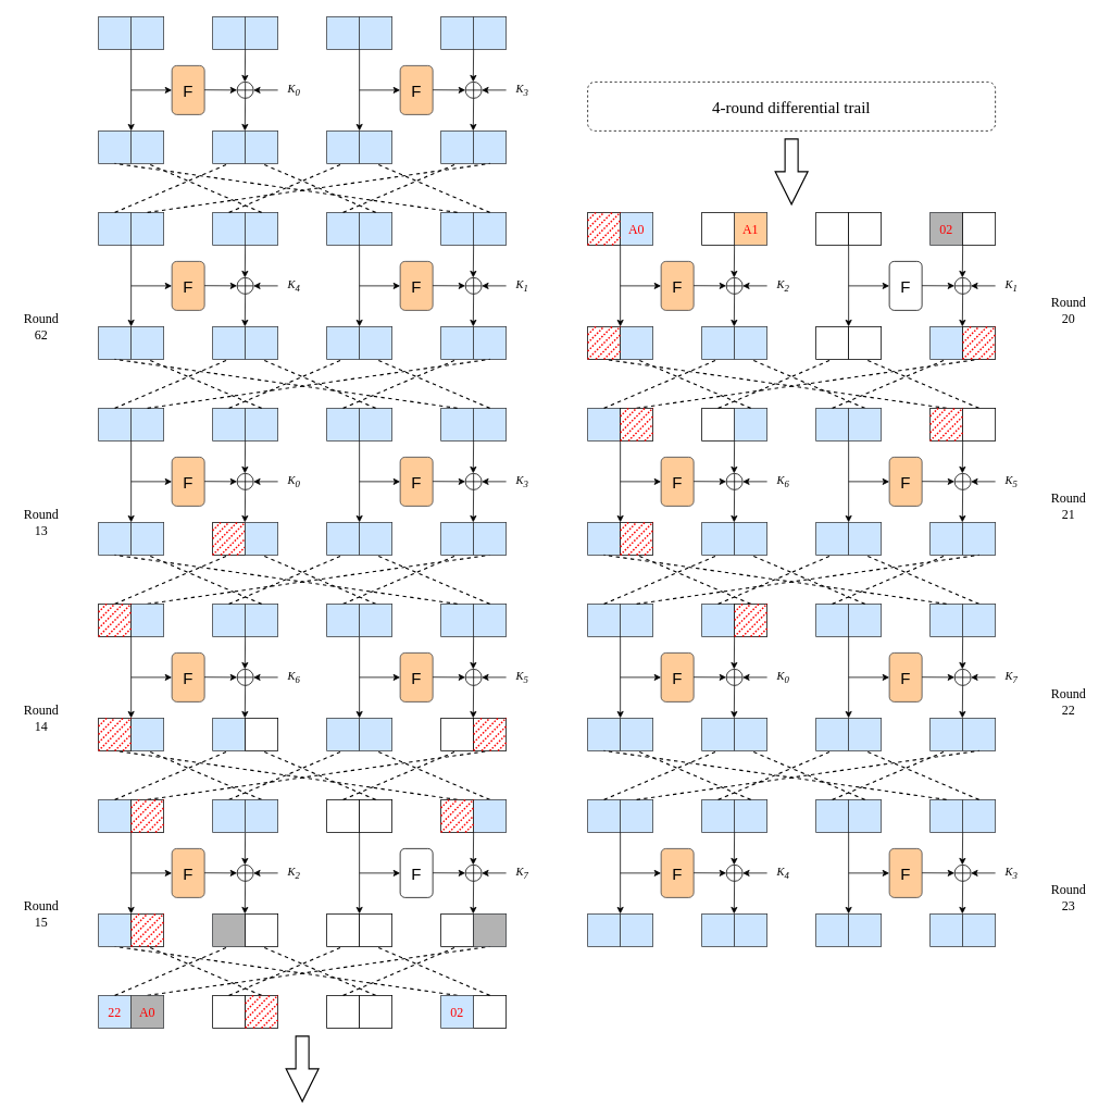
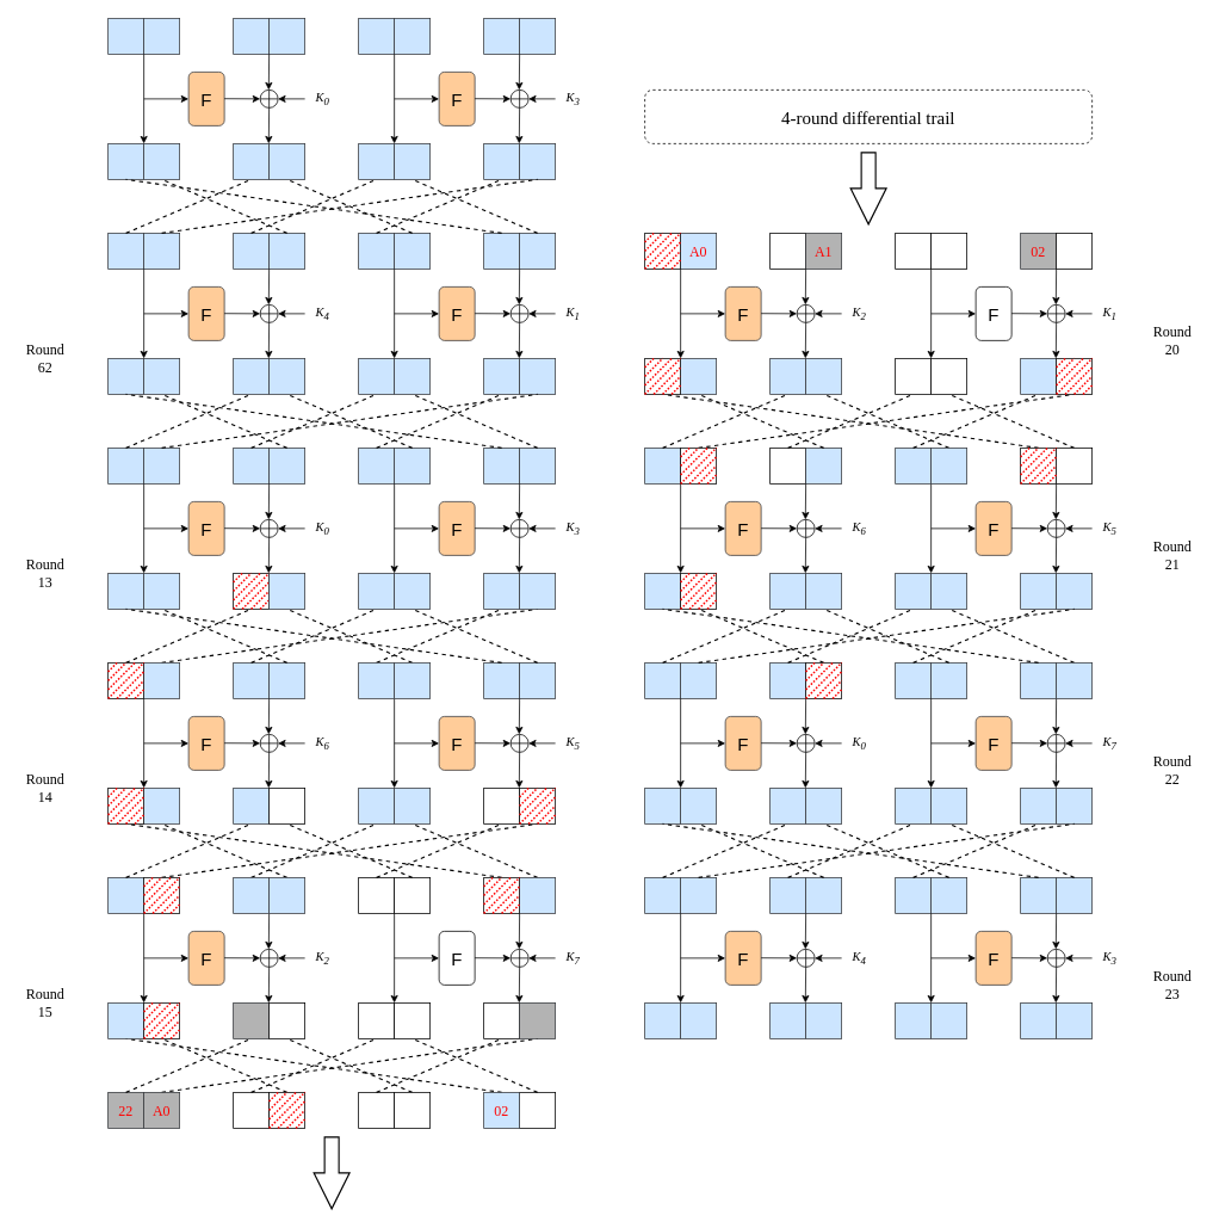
- <mxCell id="200" value="&lt;span style=&quot;color: rgb(255, 0, 0); font-family: &amp;quot;Lucida Console&amp;quot;; font-size: 16px;&quot;&gt;A1&lt;/span&gt;" style="rounded=0;whiteSpace=wrap;html=1;strokeColor=#36393d;align=center;verticalAlign=middle;fontFamily=Helvetica;fontSize=12;fontColor=default;fillColor=#ffcc99;" parent="1" vertex="1"><mxGeometry x="900" y="260" width="40" height="40" as="geometry" /></mxCell>
+ <mxCell id="200" value="&lt;span style=&quot;color: rgb(255, 0, 0); font-family: &amp;quot;Lucida Console&amp;quot;; font-size: 16px;&quot;&gt;A1&lt;/span&gt;" style="rounded=0;whiteSpace=wrap;html=1;strokeColor=#36393d;align=center;verticalAlign=middle;fontFamily=Helvetica;fontSize=12;fontColor=default;fillColor=#B3B3B3;" parent="1" vertex="1"><mxGeometry x="900" y="260" width="40" height="40" as="geometry" /></mxCell>
- <mxCell id="186" value="&lt;span style=&quot;color: rgb(255, 0, 0); font-family: &amp;quot;Lucida Console&amp;quot;; font-size: 16px;&quot;&gt;22&lt;/span&gt;" style="rounded=0;whiteSpace=wrap;html=1;strokeColor=#36393d;align=center;verticalAlign=middle;fontFamily=Helvetica;fontSize=12;fontColor=default;fillColor=#cce5ff;" parent="1" vertex="1"><mxGeometry x="120" y="1220" width="40" height="40" as="geometry" /></mxCell>
+ <mxCell id="186" value="&lt;span style=&quot;color: rgb(255, 0, 0); font-family: &amp;quot;Lucida Console&amp;quot;; font-size: 16px;&quot;&gt;22&lt;/span&gt;" style="rounded=0;whiteSpace=wrap;html=1;strokeColor=#36393d;align=center;verticalAlign=middle;fontFamily=Helvetica;fontSize=12;fontColor=default;fillColor=#B3B3B3;" parent="1" vertex="1"><mxGeometry x="120" y="1220" width="40" height="40" as="geometry" /></mxCell>
